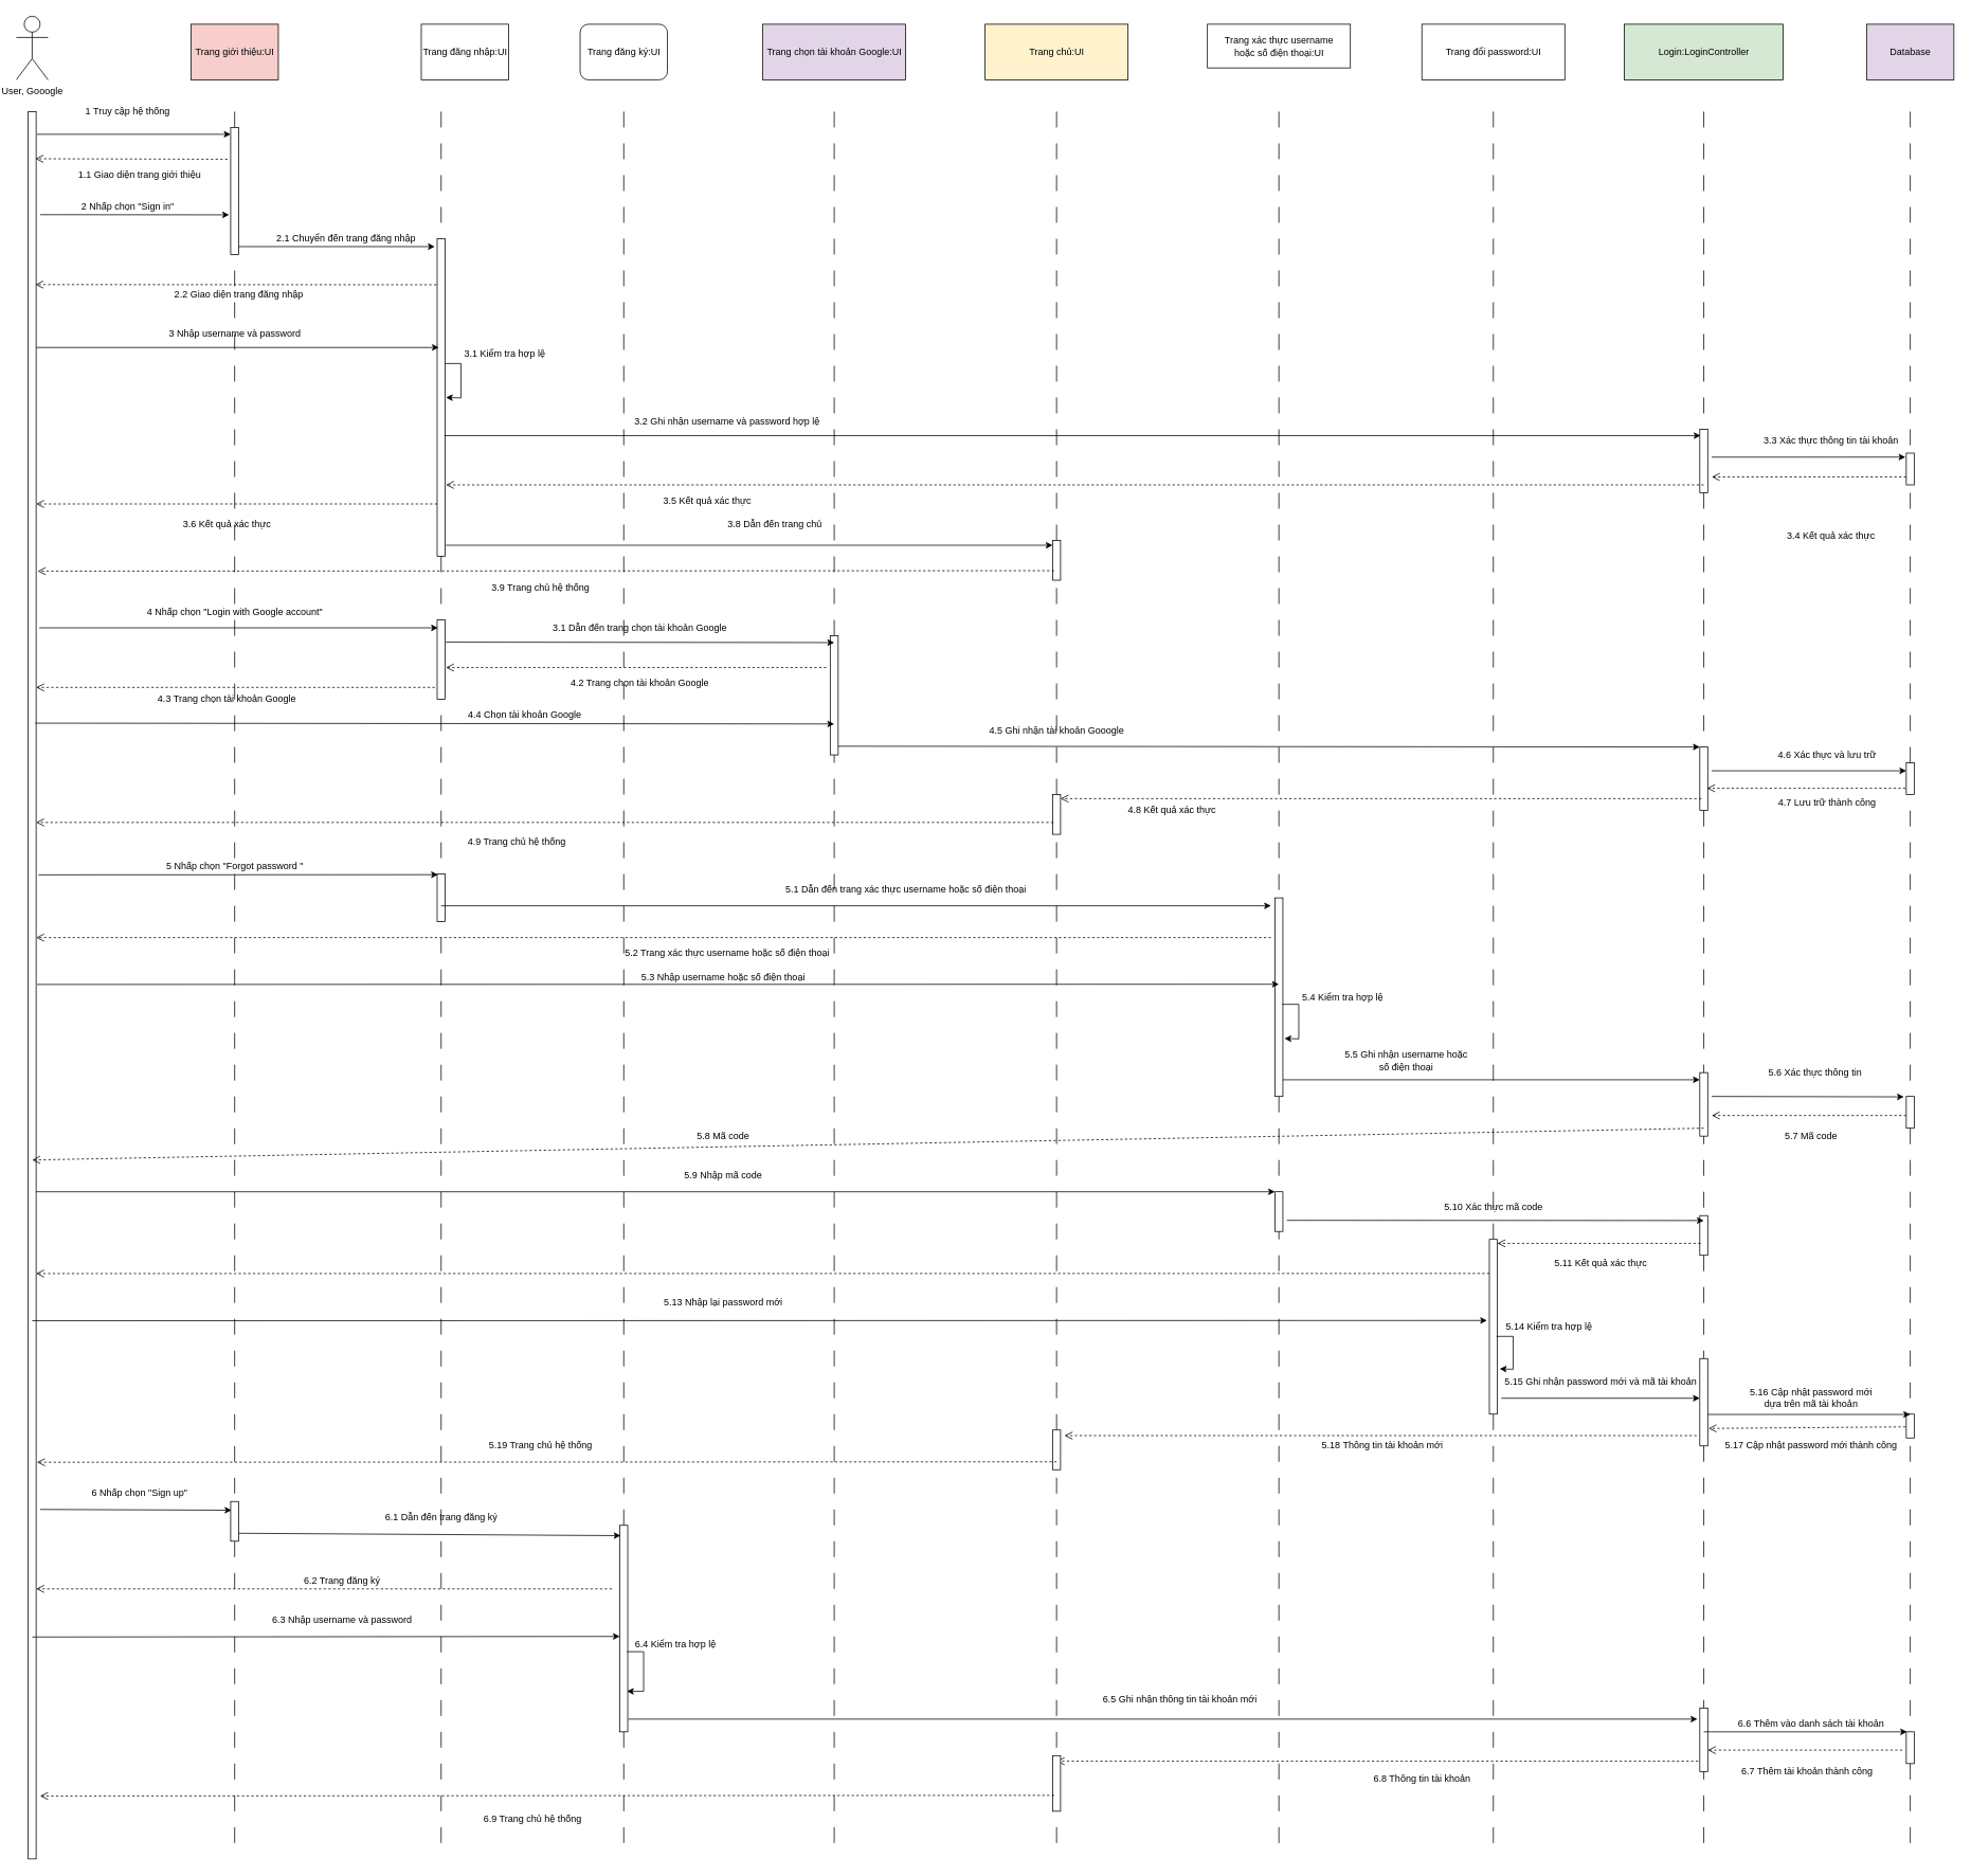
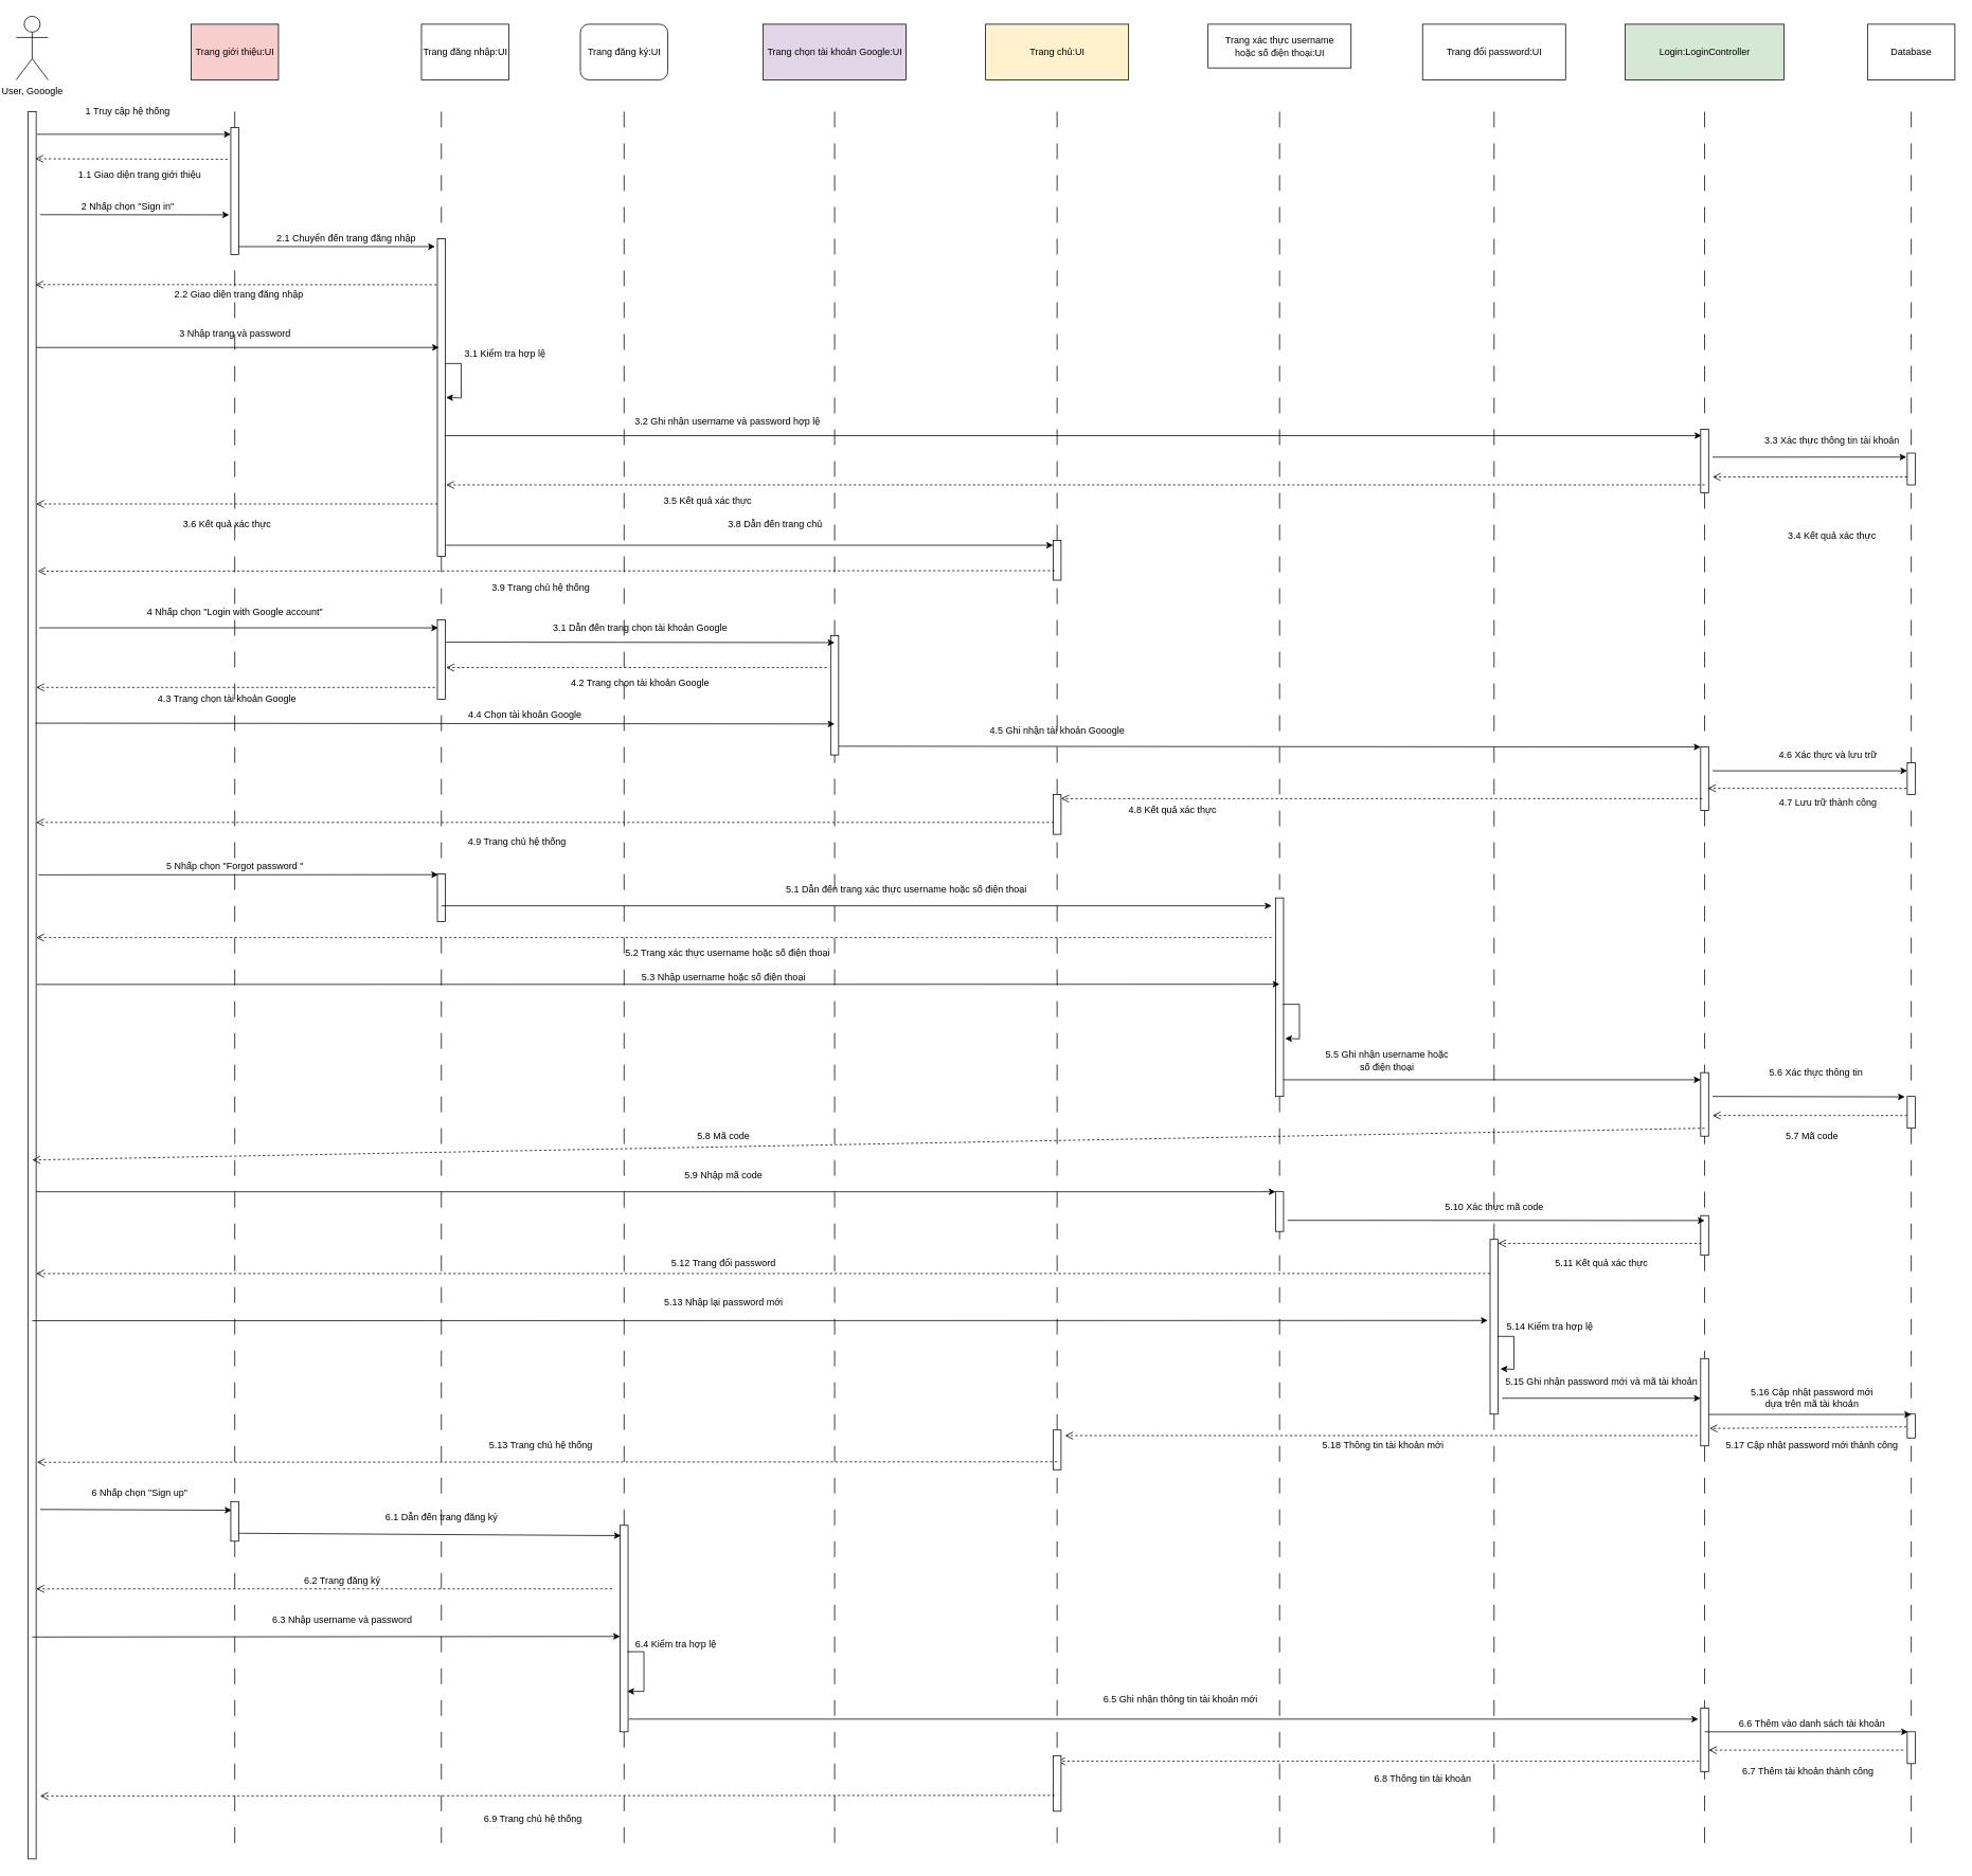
- <mxCell id="9" value="Database" style="html=1;fillColor=#e1d5e7;" parent="1" vertex="1"><mxGeometry x="2350" y="30" width="110" height="70" as="geometry" /></mxCell>
+ <mxCell id="9" value="Database" style="html=1;" parent="1" vertex="1"><mxGeometry x="2350" y="30" width="110" height="70" as="geometry" /></mxCell>
- <mxCell id="30" value="3 Nhập username và password" style="text;html=1;align=center;verticalAlign=middle;resizable=0;points=[];autosize=1;" parent="1" vertex="1"><mxGeometry x="205" y="410" width="180" height="20" as="geometry" /></mxCell>
+ <mxCell id="30" value="3 Nhập trang và password" style="text;html=1;align=center;verticalAlign=middle;resizable=0;points=[];autosize=1;" parent="1" vertex="1"><mxGeometry x="205" y="410" width="180" height="20" as="geometry" /></mxCell>
- <mxCell id="87" value="5.4 Kiểm tra hợp lệ" style="text;html=1;align=center;verticalAlign=middle;resizable=0;points=[];autosize=1;" parent="1" vertex="1"><mxGeometry x="1630" y="1245" width="120" height="20" as="geometry" /></mxCell>
- <mxCell id="90" value="&lt;div&gt;5.5 Ghi nhận username hoặc &lt;br&gt;&lt;/div&gt;&lt;div&gt;số điện thoại&lt;br&gt;&lt;/div&gt;" style="text;html=1;align=center;verticalAlign=middle;resizable=0;points=[];autosize=1;" parent="1" vertex="1"><mxGeometry x="1685" y="1320" width="170" height="30" as="geometry" /></mxCell>
+ <mxCell id="90" value="&lt;div&gt;5.5 Ghi nhận username hoặc &lt;br&gt;&lt;/div&gt;&lt;div&gt;số điện thoại&lt;br&gt;&lt;/div&gt;" style="text;html=1;align=center;verticalAlign=middle;resizable=0;points=[];autosize=1;" parent="1" vertex="1"><mxGeometry x="1660" y="1320" width="170" height="30" as="geometry" /></mxCell>
+ <mxCell id="110" value="5.12 Trang đổi password" style="text;html=1;align=center;verticalAlign=middle;resizable=0;points=[];autosize=1;" parent="1" vertex="1"><mxGeometry x="835" y="1580" width="150" height="20" as="geometry" /></mxCell>
- <mxCell id="125" value="5.19 Trang chủ hệ thống" style="text;html=1;align=center;verticalAlign=middle;resizable=0;points=[];autosize=1;" parent="1" vertex="1"><mxGeometry x="605" y="1810" width="150" height="20" as="geometry" /></mxCell>
+ <mxCell id="125" value="5.13 Trang chủ hệ thống" style="text;html=1;align=center;verticalAlign=middle;resizable=0;points=[];autosize=1;" parent="1" vertex="1"><mxGeometry x="605" y="1810" width="150" height="20" as="geometry" /></mxCell>
